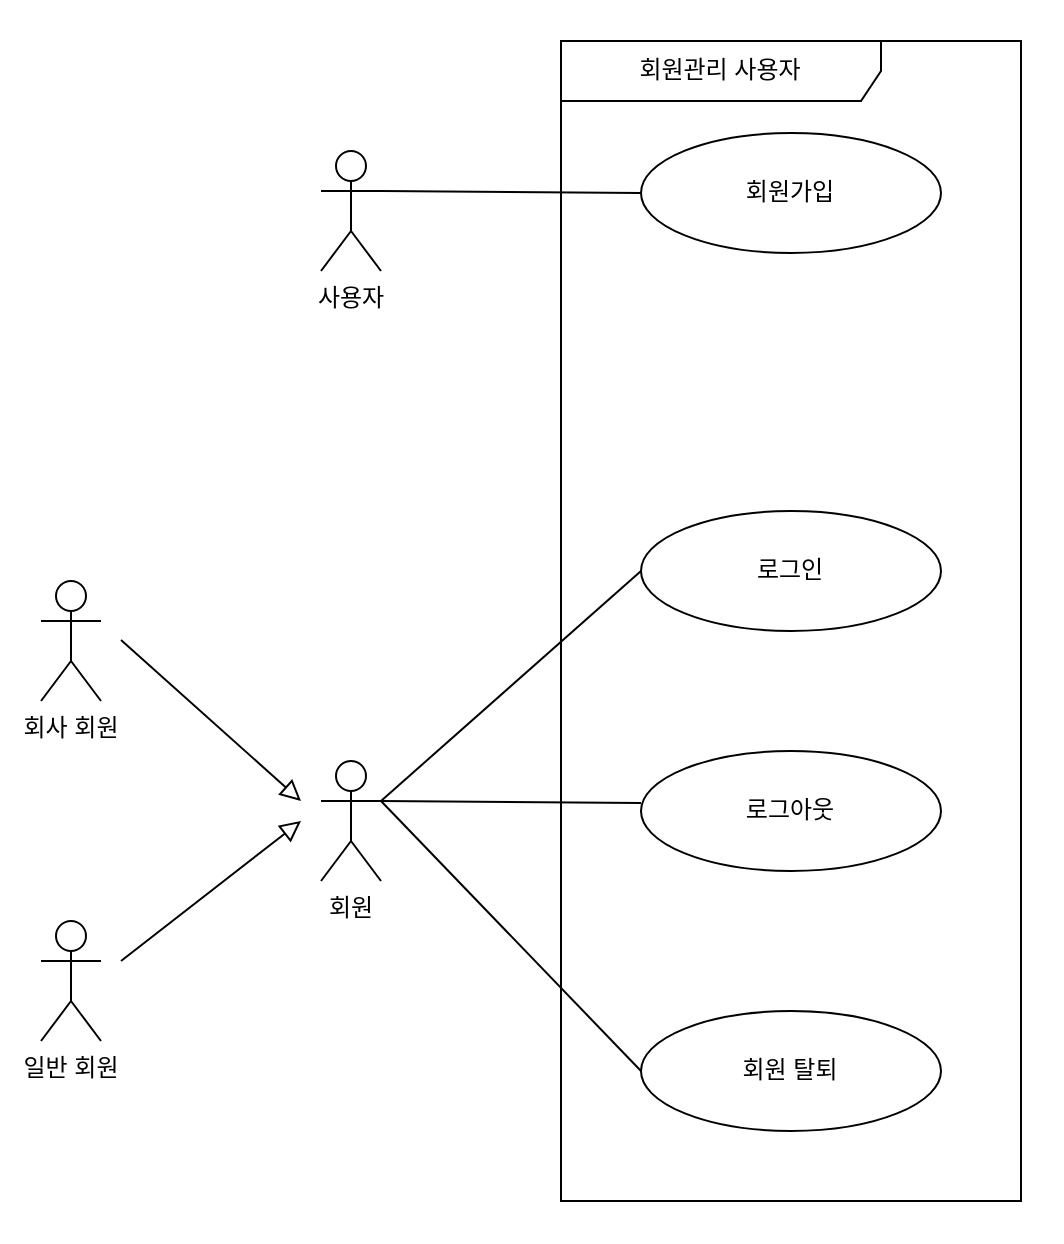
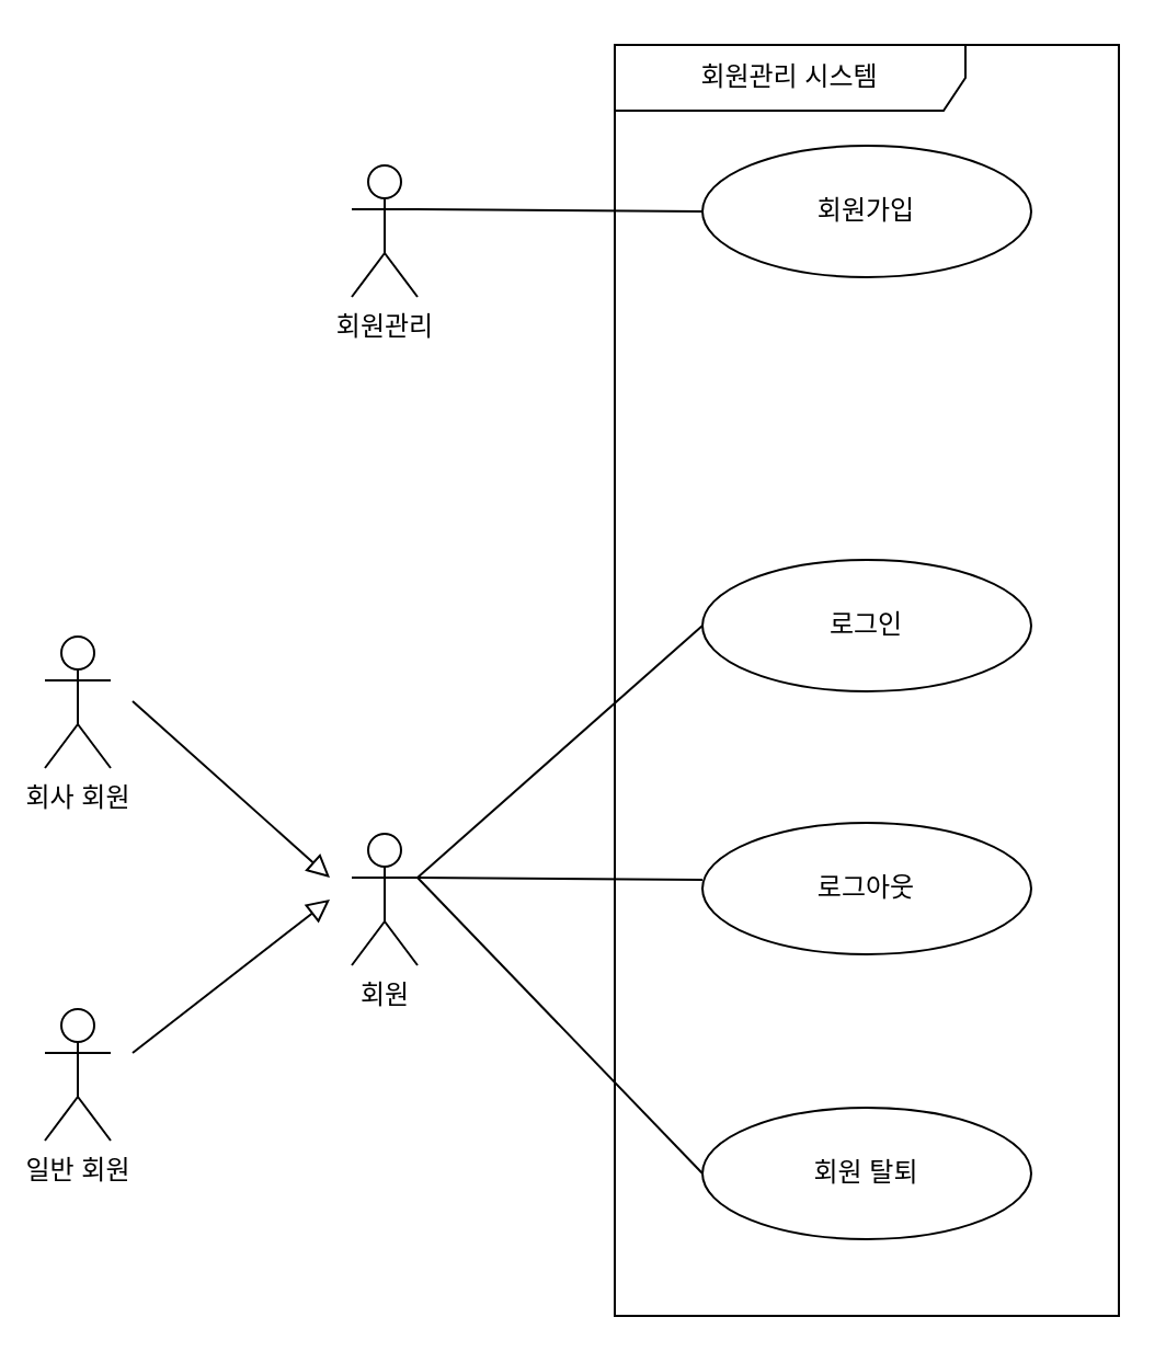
- <mxCell id="16" value="회원관리 사용자" style="shape=umlFrame;whiteSpace=wrap;html=1;pointerEvents=0;recursiveResize=0;container=1;collapsible=0;width=160;" vertex="1" parent="1"><mxGeometry x="280" y="20" width="230" height="580" as="geometry" /></mxCell>
+ <mxCell id="16" value="회원관리 시스템" style="shape=umlFrame;whiteSpace=wrap;html=1;pointerEvents=0;recursiveResize=0;container=1;collapsible=0;width=160;" vertex="1" parent="1"><mxGeometry x="280" y="20" width="230" height="580" as="geometry" /></mxCell>
- <mxCell id="2" value="사용자" style="shape=umlActor;verticalLabelPosition=bottom;verticalAlign=top;html=1;" parent="1" vertex="1"><mxGeometry x="160" y="75" width="30" height="60" as="geometry" /></mxCell>
+ <mxCell id="2" value="회원관리" style="shape=umlActor;verticalLabelPosition=bottom;verticalAlign=top;html=1;" parent="1" vertex="1"><mxGeometry x="160" y="75" width="30" height="60" as="geometry" /></mxCell>
